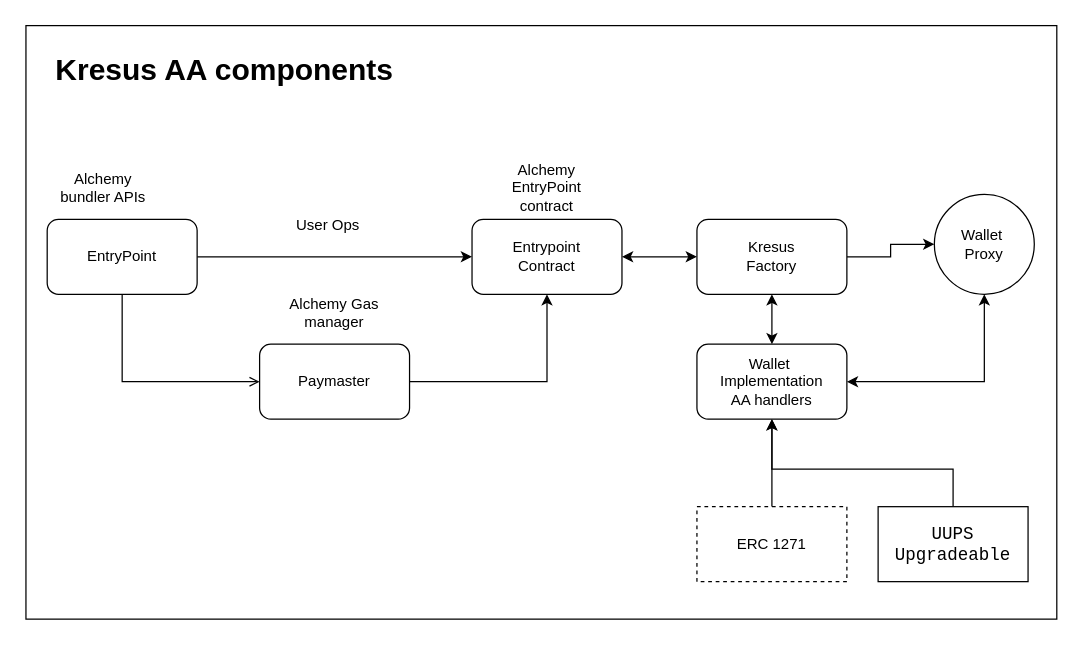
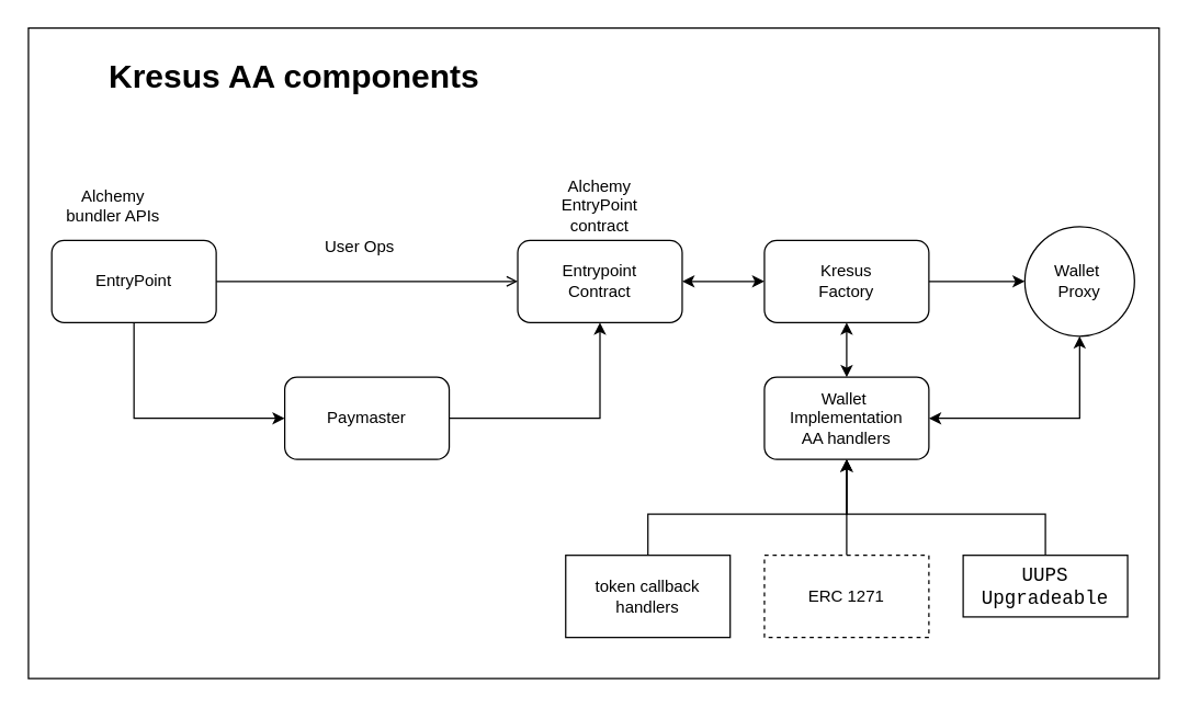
- <mxCell id="20" value="&lt;h1 data-sider-select-id=&quot;0070bef6-9d20-45a6-8639-8bb5986b9c1f&quot; style=&quot;margin-top: 0px;&quot;&gt;Kresus AA components&lt;/h1&gt;" style="text;html=1;whiteSpace=wrap;overflow=hidden;rounded=0;" vertex="1" parent="1"><mxGeometry x="42" y="35" width="285" height="50" as="geometry" /></mxCell>
+ <mxCell id="20" value="&lt;h1 data-sider-select-id=&quot;0070bef6-9d20-45a6-8639-8bb5986b9c1f&quot; style=&quot;margin-top: 0px;&quot;&gt;Kresus AA components&lt;/h1&gt;" style="text;html=1;whiteSpace=wrap;overflow=hidden;rounded=0;" vertex="1" parent="1"><mxGeometry x="77" y="35" width="285" height="50" as="geometry" /></mxCell>
- <mxCell id="19" value="Wallet&amp;nbsp;&lt;div&gt;Proxy&lt;/div&gt;" style="ellipse;whiteSpace=wrap;html=1;rounded=1;" vertex="1" parent="1"><mxGeometry x="747" y="155" width="80" height="80" as="geometry" /></mxCell>
+ <mxCell id="19" value="Wallet&amp;nbsp;&lt;div&gt;Proxy&lt;/div&gt;" style="ellipse;whiteSpace=wrap;html=1;rounded=1;" vertex="1" parent="1"><mxGeometry x="747" y="165" width="80" height="80" as="geometry" /></mxCell>
- <mxCell id="3" style="edgeStyle=orthogonalEdgeStyle;rounded=0;orthogonalLoop=1;jettySize=auto;html=1;" edge="1" parent="1" source="5" target="6"><mxGeometry relative="1" as="geometry" /></mxCell>
+ <mxCell id="3" style="edgeStyle=orthogonalEdgeStyle;rounded=0;orthogonalLoop=1;jettySize=auto;html=1;endArrow=open;" edge="1" parent="1" source="5" target="6"><mxGeometry relative="1" as="geometry" /></mxCell>
- <mxCell id="12" value="Alchemy Gas manager" style="text;html=1;align=center;verticalAlign=middle;whiteSpace=wrap;rounded=0;" vertex="1" parent="1"><mxGeometry x="222" y="235" width="90" height="30" as="geometry" /></mxCell>
- <mxCell id="4" style="edgeStyle=orthogonalEdgeStyle;rounded=0;orthogonalLoop=1;jettySize=auto;html=1;entryX=0;entryY=0.5;entryDx=0;entryDy=0;endArrow=open;" edge="1" parent="1" source="5" target="11"><mxGeometry relative="1" as="geometry"><Array as="points"><mxPoint x="97" y="305" /></Array></mxGeometry></mxCell>
+ <mxCell id="4" style="edgeStyle=orthogonalEdgeStyle;rounded=0;orthogonalLoop=1;jettySize=auto;html=1;entryX=0;entryY=0.5;entryDx=0;entryDy=0;" edge="1" parent="1" source="5" target="11"><mxGeometry relative="1" as="geometry"><Array as="points"><mxPoint x="97" y="305" /></Array></mxGeometry></mxCell>
+ <mxCell id="21" style="edgeStyle=orthogonalEdgeStyle;rounded=0;orthogonalLoop=1;jettySize=auto;html=1;" edge="1" parent="1" source="22" target="18"><mxGeometry relative="1" as="geometry"><Array as="points"><mxPoint x="472" y="375" /><mxPoint x="617" y="375" /></Array></mxGeometry></mxCell>
+ <mxCell id="22" value="token callback handlers" style="rounded=0;whiteSpace=wrap;html=1;" vertex="1" parent="1"><mxGeometry x="412" y="405" width="120" height="60" as="geometry" /></mxCell>
- <mxCell id="26" value="&lt;span data-sider-select-id=&quot;b8c48507-3014-4c40-be2f-035dc822d5de&quot; style=&quot;font-family: Consolas, &amp;quot;Courier New&amp;quot;, monospace; font-size: 14px; text-align: left; white-space: pre; background-color: rgb(255, 255, 255);&quot;&gt;UUPS&lt;br/&gt;Upgradeable&lt;/span&gt;" style="rounded=0;whiteSpace=wrap;html=1;" vertex="1" parent="1"><mxGeometry x="702" y="405" width="120" height="60" as="geometry" /></mxCell>
+ <mxCell id="26" value="&lt;span data-sider-select-id=&quot;b8c48507-3014-4c40-be2f-035dc822d5de&quot; style=&quot;font-family: Consolas, &amp;quot;Courier New&amp;quot;, monospace; font-size: 14px; text-align: left; white-space: pre; background-color: rgb(255, 255, 255);&quot;&gt;UUPS&lt;br/&gt;Upgradeable&lt;/span&gt;" style="rounded=0;whiteSpace=wrap;html=1;" vertex="1" parent="1"><mxGeometry x="702" y="405" width="120" height="45" as="geometry" /></mxCell>
